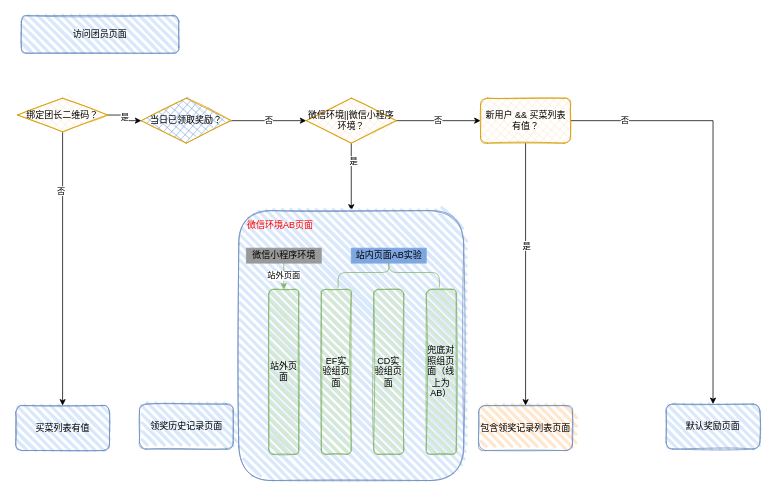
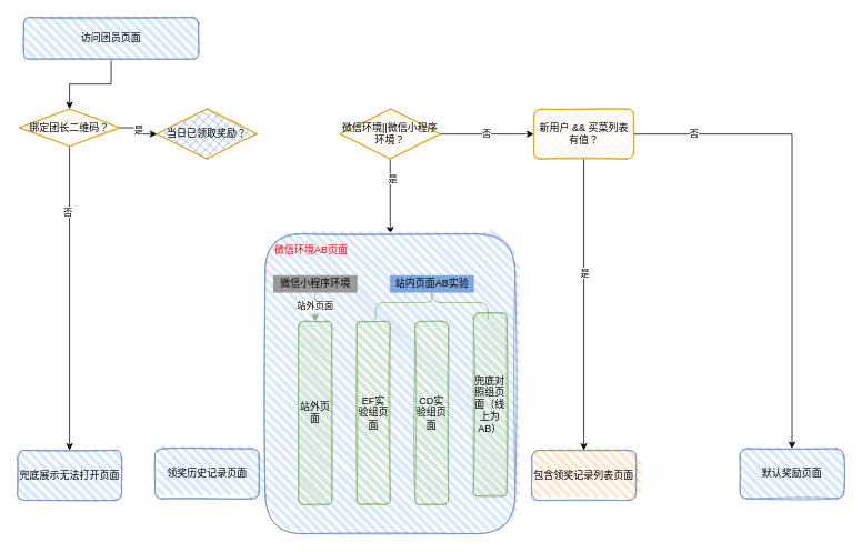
+ <mxCell id="2" style="edgeStyle=orthogonalEdgeStyle;rounded=0;orthogonalLoop=1;jettySize=auto;html=1;exitX=0.5;exitY=1;exitDx=0;exitDy=0;" edge="1" parent="1" source="3" target="7"><mxGeometry relative="1" as="geometry" /></mxCell>
- <mxCell id="9" value="否" style="edgeStyle=orthogonalEdgeStyle;rounded=0;orthogonalLoop=1;jettySize=auto;html=1;exitX=1;exitY=0.5;exitDx=0;exitDy=0;entryX=0;entryY=0.5;entryDx=0;entryDy=0;" edge="1" parent="1" source="10" target="14"><mxGeometry relative="1" as="geometry" /></mxCell>
- <mxCell id="27" value="兜底对照组页面（线上为AB）" style="rounded=1;whiteSpace=wrap;html=1;strokeWidth=1;fillWeight=4;hachureGap=8;hachureAngle=45;fillColor=#d5e8d4;sketch=1;strokeColor=#82b366;" vertex="1" parent="21"><mxGeometry x="250" y="105" width="40" height="220" as="geometry" /></mxCell>
+ <mxCell id="27" value="兜底对照组页面（线上为AB）" style="rounded=1;whiteSpace=wrap;html=1;strokeWidth=1;fillWeight=4;hachureGap=8;hachureAngle=45;fillColor=#d5e8d4;sketch=1;strokeColor=#82b366;" vertex="1" parent="21"><mxGeometry x="250" y="95" width="40" height="220" as="geometry" /></mxCell>
- <mxCell id="8" value="买菜列表有值" style="rounded=1;whiteSpace=wrap;html=1;strokeWidth=1;fillWeight=4;hachureGap=8;hachureAngle=45;fillColor=#dae8fc;sketch=1;strokeColor=#6c8ebf;" vertex="1" parent="1"><mxGeometry x="20.5" y="540" width="125" height="60" as="geometry" /></mxCell>
+ <mxCell id="8" value="兜底展示无法打开页面" style="rounded=1;whiteSpace=wrap;html=1;strokeWidth=1;fillWeight=4;hachureGap=8;hachureAngle=45;fillColor=#dae8fc;sketch=1;strokeColor=#6c8ebf;" vertex="1" parent="1"><mxGeometry x="20.5" y="540" width="125" height="60" as="geometry" /></mxCell>
